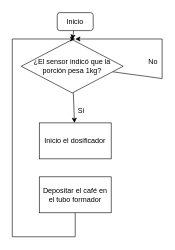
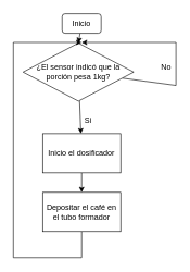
+ <mxCell id="7" value="" style="edgeStyle=none;html=1;" edge="1" parent="1" source="8" target="10"><mxGeometry relative="1" as="geometry" /></mxCell>
